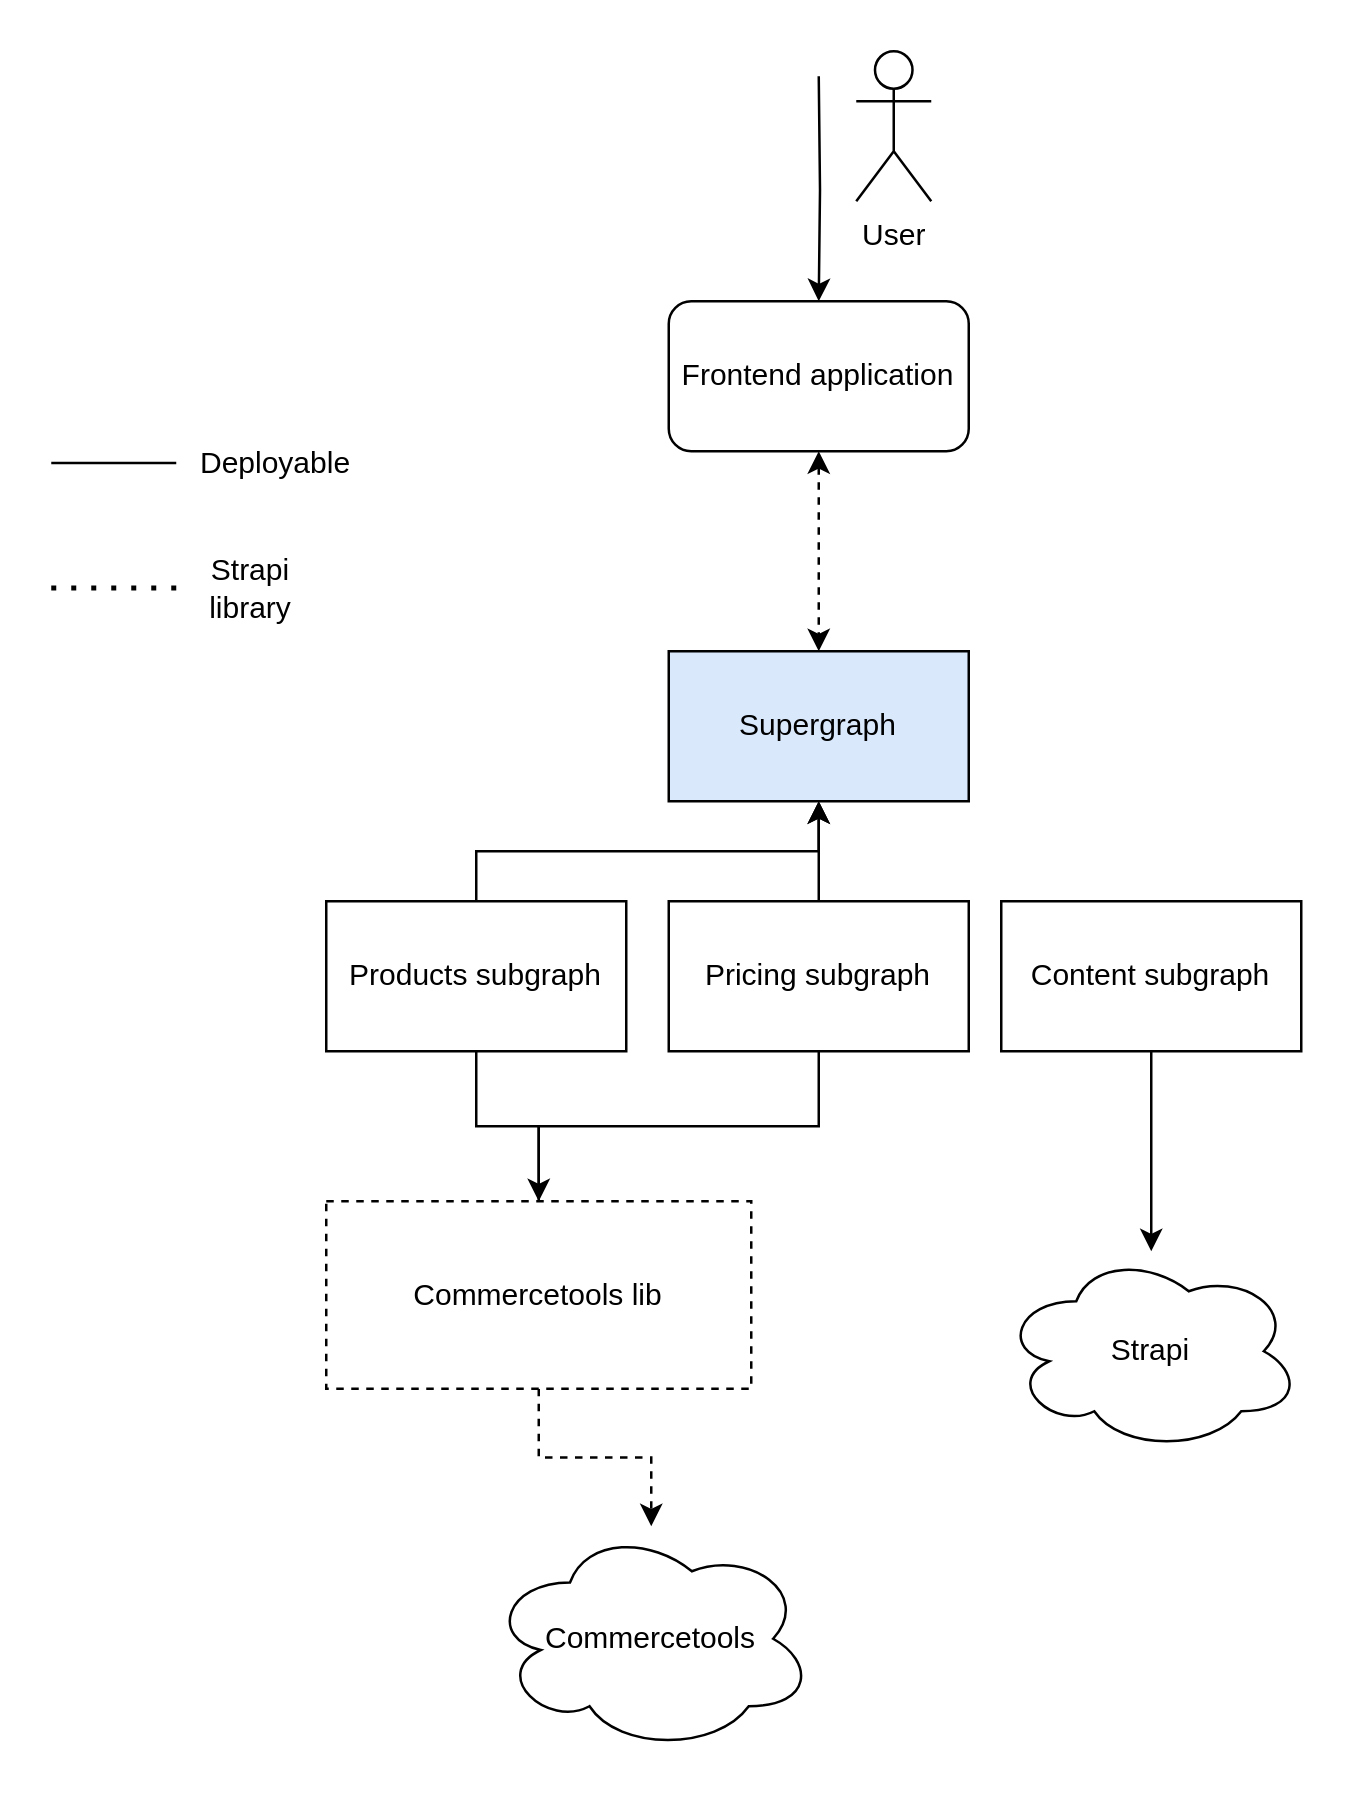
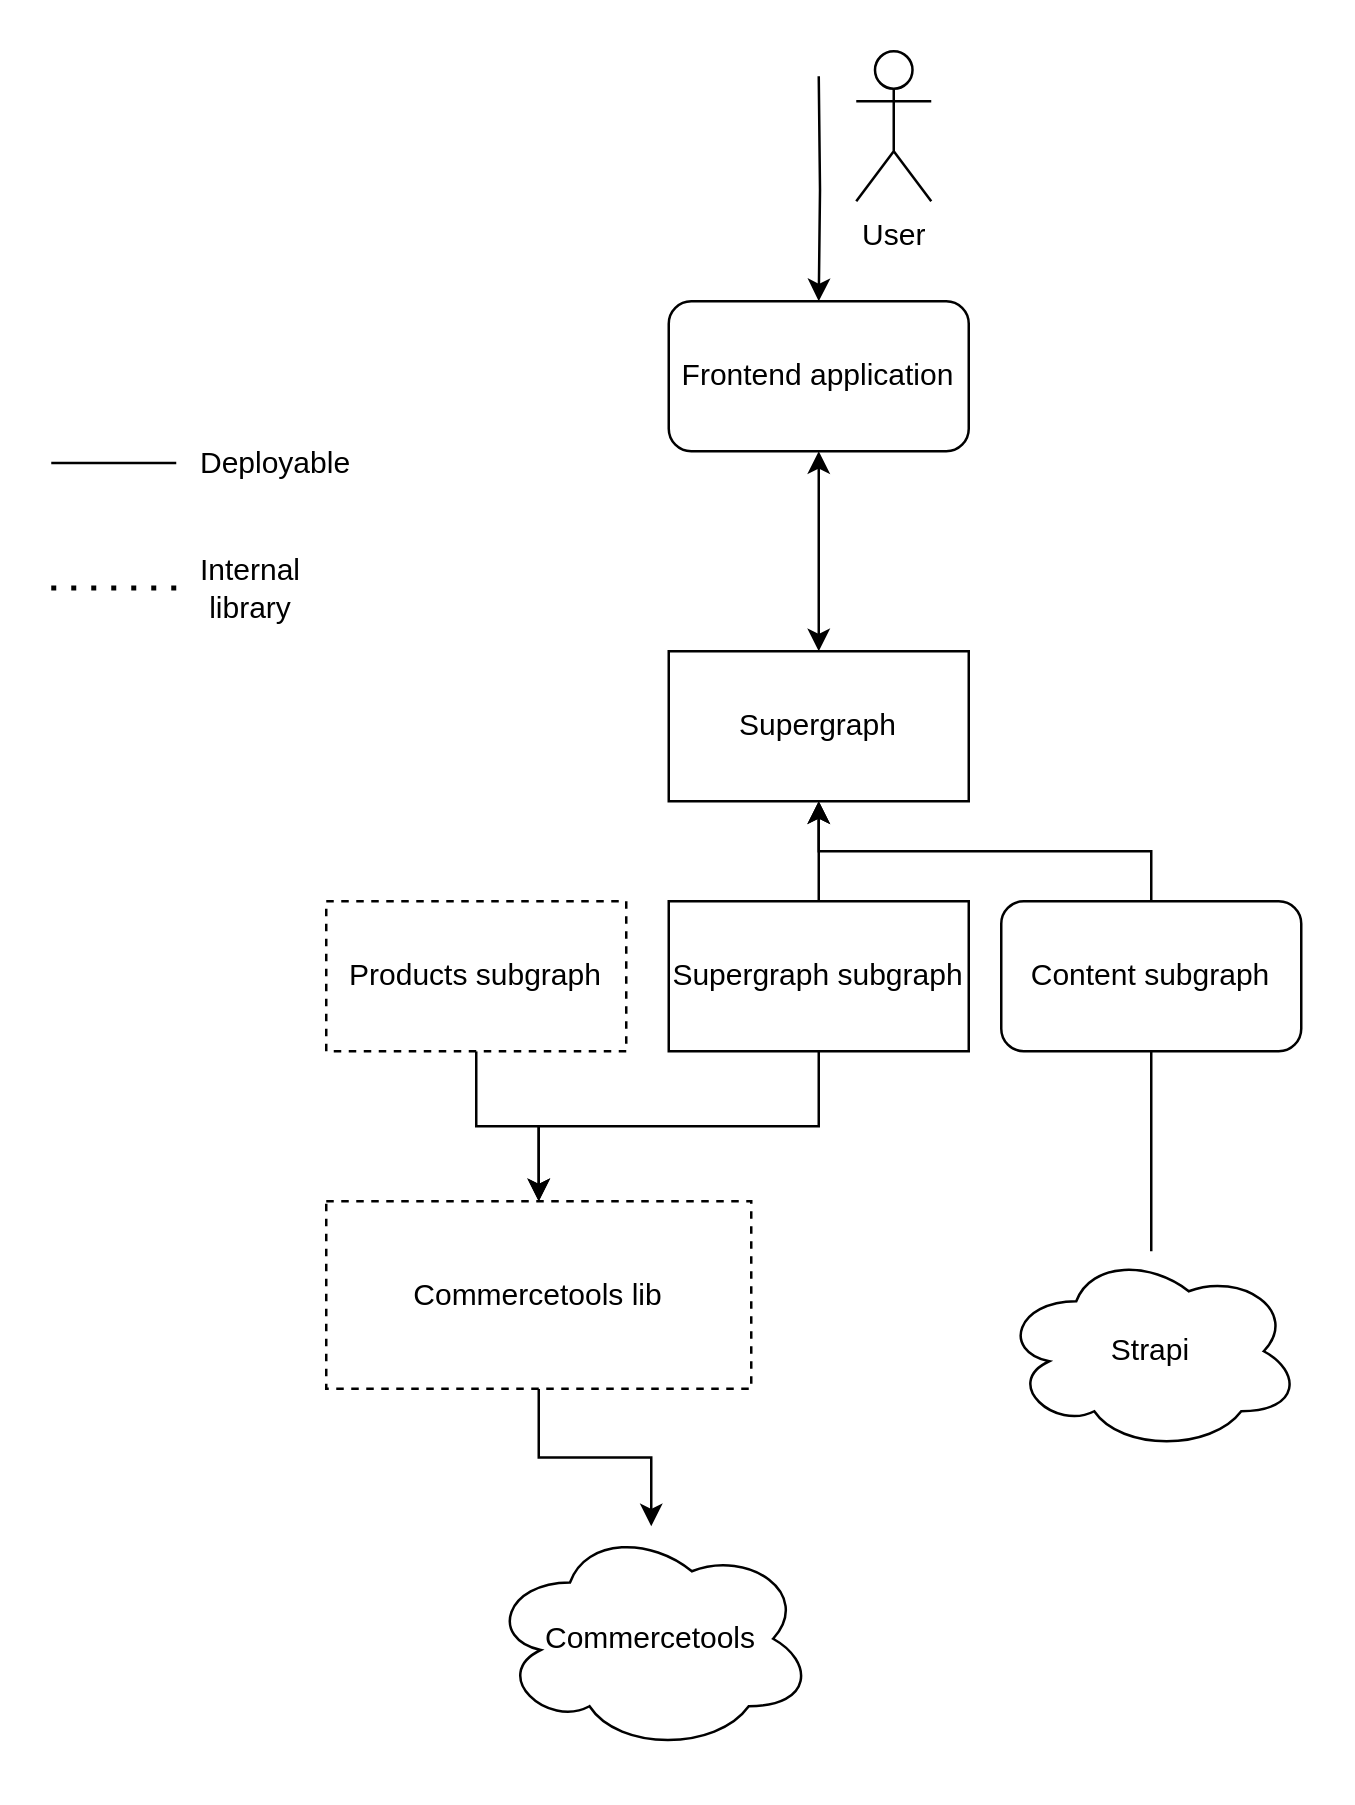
- <mxCell id="3" value="" style="edgeStyle=orthogonalEdgeStyle;rounded=0;orthogonalLoop=1;jettySize=auto;html=1;startArrow=classic;startFill=1;dashed=1;" parent="1" source="4" target="8" edge="1"><mxGeometry relative="1" as="geometry" /></mxCell>
+ <mxCell id="3" value="" style="edgeStyle=orthogonalEdgeStyle;rounded=0;orthogonalLoop=1;jettySize=auto;html=1;startArrow=classic;startFill=1;" parent="1" source="4" target="8" edge="1"><mxGeometry relative="1" as="geometry" /></mxCell>
- <mxCell id="22" value="Strapi library" style="text;strokeColor=none;align=center;fillColor=none;html=1;verticalAlign=middle;whiteSpace=wrap;rounded=0;" vertex="1" parent="1"><mxGeometry x="70" y="220" width="60" height="30" as="geometry" /></mxCell>
+ <mxCell id="22" value="Internal library" style="text;strokeColor=none;align=center;fillColor=none;html=1;verticalAlign=middle;whiteSpace=wrap;rounded=0;" vertex="1" parent="1"><mxGeometry x="70" y="220" width="60" height="30" as="geometry" /></mxCell>
- <mxCell id="8" value="Supergraph" style="whiteSpace=wrap;html=1;fillColor=#dae8fc;" parent="1" vertex="1"><mxGeometry x="267" y="260" width="120" height="60" as="geometry" /></mxCell>
+ <mxCell id="8" value="Supergraph" style="whiteSpace=wrap;html=1;" parent="1" vertex="1"><mxGeometry x="267" y="260" width="120" height="60" as="geometry" /></mxCell>
- <mxCell id="6" style="edgeStyle=orthogonalEdgeStyle;rounded=0;orthogonalLoop=1;jettySize=auto;html=1;entryX=0.5;entryY=0;entryDx=0;entryDy=0;exitX=0.5;exitY=1;exitDx=0;exitDy=0;startArrow=classic;startFill=1;endArrow=none;endFill=0;" parent="1" source="8" target="10" edge="1"><mxGeometry relative="1" as="geometry" /></mxCell>
+ <mxCell id="7" style="edgeStyle=orthogonalEdgeStyle;rounded=0;orthogonalLoop=1;jettySize=auto;html=1;entryX=0.5;entryY=0;entryDx=0;entryDy=0;exitX=0.5;exitY=1;exitDx=0;exitDy=0;startArrow=classic;startFill=1;endArrow=none;endFill=0;" parent="1" source="8" target="14" edge="1"><mxGeometry relative="1" as="geometry" /></mxCell>
- <mxCell id="10" value="Products subgraph" style="whiteSpace=wrap;html=1;" parent="1" vertex="1"><mxGeometry x="130" y="360" width="120" height="60" as="geometry" /></mxCell>
+ <mxCell id="10" value="Products subgraph" style="whiteSpace=wrap;html=1;dashed=1;" parent="1" vertex="1"><mxGeometry x="130" y="360" width="120" height="60" as="geometry" /></mxCell>
- <mxCell id="12" value="Pricing subgraph" style="whiteSpace=wrap;html=1;" parent="1" vertex="1"><mxGeometry x="267" y="360" width="120" height="60" as="geometry" /></mxCell>
+ <mxCell id="12" value="Supergraph subgraph" style="whiteSpace=wrap;html=1;" parent="1" vertex="1"><mxGeometry x="267" y="360" width="120" height="60" as="geometry" /></mxCell>
- <mxCell id="14" value="Content subgraph" style="whiteSpace=wrap;html=1;" parent="1" vertex="1"><mxGeometry x="400" y="360" width="120" height="60" as="geometry" /></mxCell>
+ <mxCell id="14" value="Content subgraph" style="whiteSpace=wrap;html=1;rounded=1;" parent="1" vertex="1"><mxGeometry x="400" y="360" width="120" height="60" as="geometry" /></mxCell>
- <mxCell id="9" style="edgeStyle=orthogonalEdgeStyle;rounded=0;orthogonalLoop=1;jettySize=auto;html=1;startArrow=none;startFill=0;endArrow=none;endFill=1;" parent="1" source="10" target="18" edge="1"><mxGeometry relative="1" as="geometry" /></mxCell>
+ <mxCell id="9" style="edgeStyle=orthogonalEdgeStyle;rounded=0;orthogonalLoop=1;jettySize=auto;html=1;startArrow=none;startFill=0;endArrow=classic;endFill=1;" parent="1" source="10" target="18" edge="1"><mxGeometry relative="1" as="geometry" /></mxCell>
- <mxCell id="13" style="edgeStyle=orthogonalEdgeStyle;rounded=0;orthogonalLoop=1;jettySize=auto;html=1;" parent="1" source="14" target="16" edge="1"><mxGeometry relative="1" as="geometry" /></mxCell>
+ <mxCell id="13" style="edgeStyle=orthogonalEdgeStyle;rounded=0;orthogonalLoop=1;jettySize=auto;html=1;endArrow=none;" parent="1" source="14" target="16" edge="1"><mxGeometry relative="1" as="geometry" /></mxCell>
- <mxCell id="17" style="edgeStyle=orthogonalEdgeStyle;rounded=0;orthogonalLoop=1;jettySize=auto;html=1;startArrow=none;startFill=0;endArrow=classic;endFill=1;dashed=1;" parent="1" source="18" target="15" edge="1"><mxGeometry relative="1" as="geometry" /></mxCell>
+ <mxCell id="17" style="edgeStyle=orthogonalEdgeStyle;rounded=0;orthogonalLoop=1;jettySize=auto;html=1;startArrow=none;startFill=0;endArrow=classic;endFill=1;" parent="1" source="18" target="15" edge="1"><mxGeometry relative="1" as="geometry" /></mxCell>
